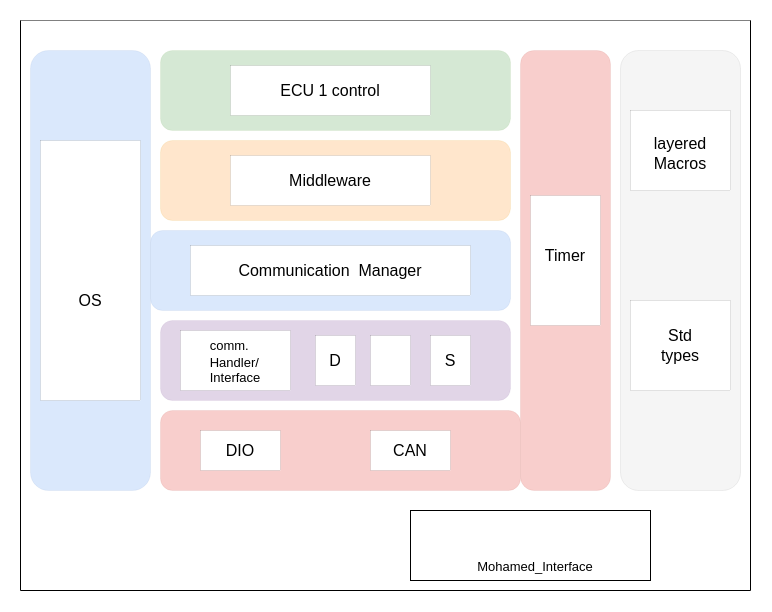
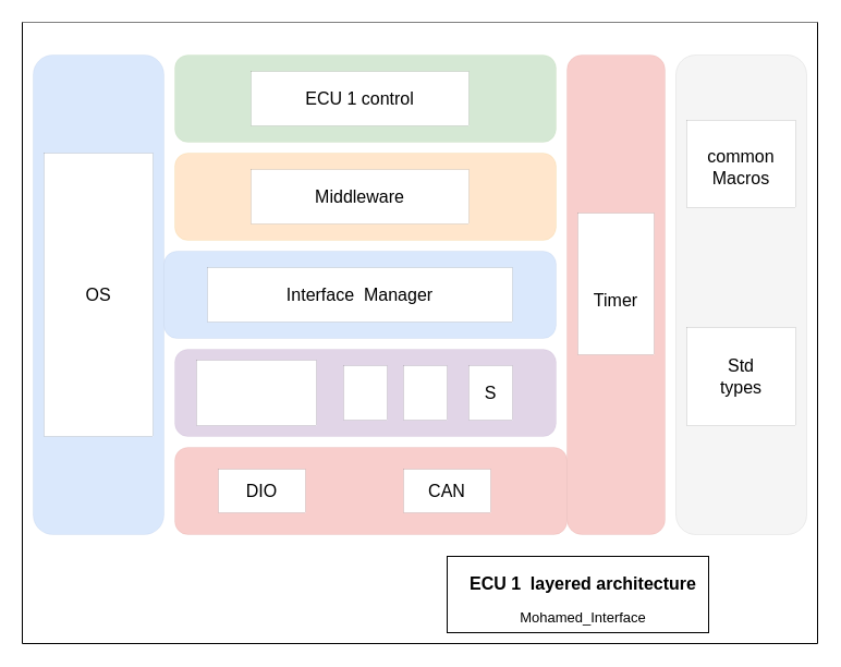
- <mxCell id="35" value="layered&lt;br&gt;Macros" style="text;html=1;strokeColor=none;fillColor=none;align=center;verticalAlign=middle;whiteSpace=wrap;rounded=0;fontSize=16;" vertex="1" parent="2"><mxGeometry x="615" y="95" width="90" height="75" as="geometry" /></mxCell>
+ <mxCell id="35" value="common&lt;br&gt;Macros" style="text;html=1;strokeColor=none;fillColor=none;align=center;verticalAlign=middle;whiteSpace=wrap;rounded=0;fontSize=16;" vertex="1" parent="2"><mxGeometry x="615" y="95" width="90" height="75" as="geometry" /></mxCell>
- <mxCell id="27" value="Timer" style="text;html=1;strokeColor=none;fillColor=none;align=center;verticalAlign=middle;whiteSpace=wrap;rounded=0;fontSize=16;" vertex="1" parent="2"><mxGeometry x="520" y="210" width="50" height="50" as="geometry" /></mxCell>
+ <mxCell id="27" value="Timer" style="text;html=1;strokeColor=none;fillColor=none;align=center;verticalAlign=middle;whiteSpace=wrap;rounded=0;fontSize=16;" vertex="1" parent="2"><mxGeometry x="520" y="230" width="50" height="50" as="geometry" /></mxCell>
- <mxCell id="31" value="Communication&amp;nbsp; Manager" style="text;html=1;strokeColor=none;fillColor=none;align=center;verticalAlign=middle;whiteSpace=wrap;rounded=0;fontSize=16;" vertex="1" parent="2"><mxGeometry x="185" y="235" width="250" height="30" as="geometry" /></mxCell>
+ <mxCell id="31" value="Interface&amp;nbsp; Manager" style="text;html=1;strokeColor=none;fillColor=none;align=center;verticalAlign=middle;whiteSpace=wrap;rounded=0;fontSize=16;" vertex="1" parent="2"><mxGeometry x="185" y="235" width="250" height="30" as="geometry" /></mxCell>
- <mxCell id="30" value="OS" style="text;html=1;strokeColor=none;fillColor=none;align=center;verticalAlign=middle;whiteSpace=wrap;rounded=0;fontSize=16;" vertex="1" parent="2"><mxGeometry x="40" y="265" width="60" height="30" as="geometry" /></mxCell>
+ <mxCell id="30" value="OS" style="text;html=1;strokeColor=none;fillColor=none;align=center;verticalAlign=middle;whiteSpace=wrap;rounded=0;fontSize=16;" vertex="1" parent="2"><mxGeometry x="40" y="235" width="60" height="30" as="geometry" /></mxCell>
- <mxCell id="32" value="&lt;div style=&quot;text-align: left;&quot;&gt;&lt;span style=&quot;font-size: 13px; background-color: initial;&quot;&gt;comm.&lt;/span&gt;&lt;/div&gt;&lt;span style=&quot;font-size: 13px;&quot;&gt;&lt;div style=&quot;text-align: left;&quot;&gt;&lt;span style=&quot;background-color: initial;&quot;&gt;Handler/&lt;/span&gt;&lt;/div&gt;&lt;div style=&quot;text-align: left;&quot;&gt;&lt;span style=&quot;background-color: initial;&quot;&gt;Interface&lt;/span&gt;&lt;/div&gt;&lt;/span&gt;" style="text;html=1;strokeColor=none;fillColor=none;align=center;verticalAlign=middle;whiteSpace=wrap;rounded=0;fontSize=16;" vertex="1" parent="2"><mxGeometry x="170" y="320" width="90" height="40" as="geometry" /></mxCell>
- <mxCell id="37" value="D" style="text;html=1;strokeColor=none;fillColor=none;align=center;verticalAlign=middle;whiteSpace=wrap;rounded=0;fontSize=16;" vertex="1" parent="2"><mxGeometry x="300" y="325" width="30" height="30" as="geometry" /></mxCell>
+ <mxCell id="4" value="&lt;font style=&quot;font-size: 16px;&quot;&gt;&lt;b&gt;ECU 1&amp;nbsp;&lt;/b&gt;&lt;/font&gt;&amp;nbsp;&lt;b&gt;&lt;font style=&quot;font-size: 16px;&quot;&gt;layered architecture&lt;/font&gt;&lt;/b&gt;" style="text;html=1;strokeColor=none;fillColor=none;align=center;verticalAlign=middle;whiteSpace=wrap;rounded=0;fontSize=15;fontColor=#000000;" vertex="1" parent="2"><mxGeometry x="410" y="500" width="210" height="30" as="geometry" /></mxCell>
